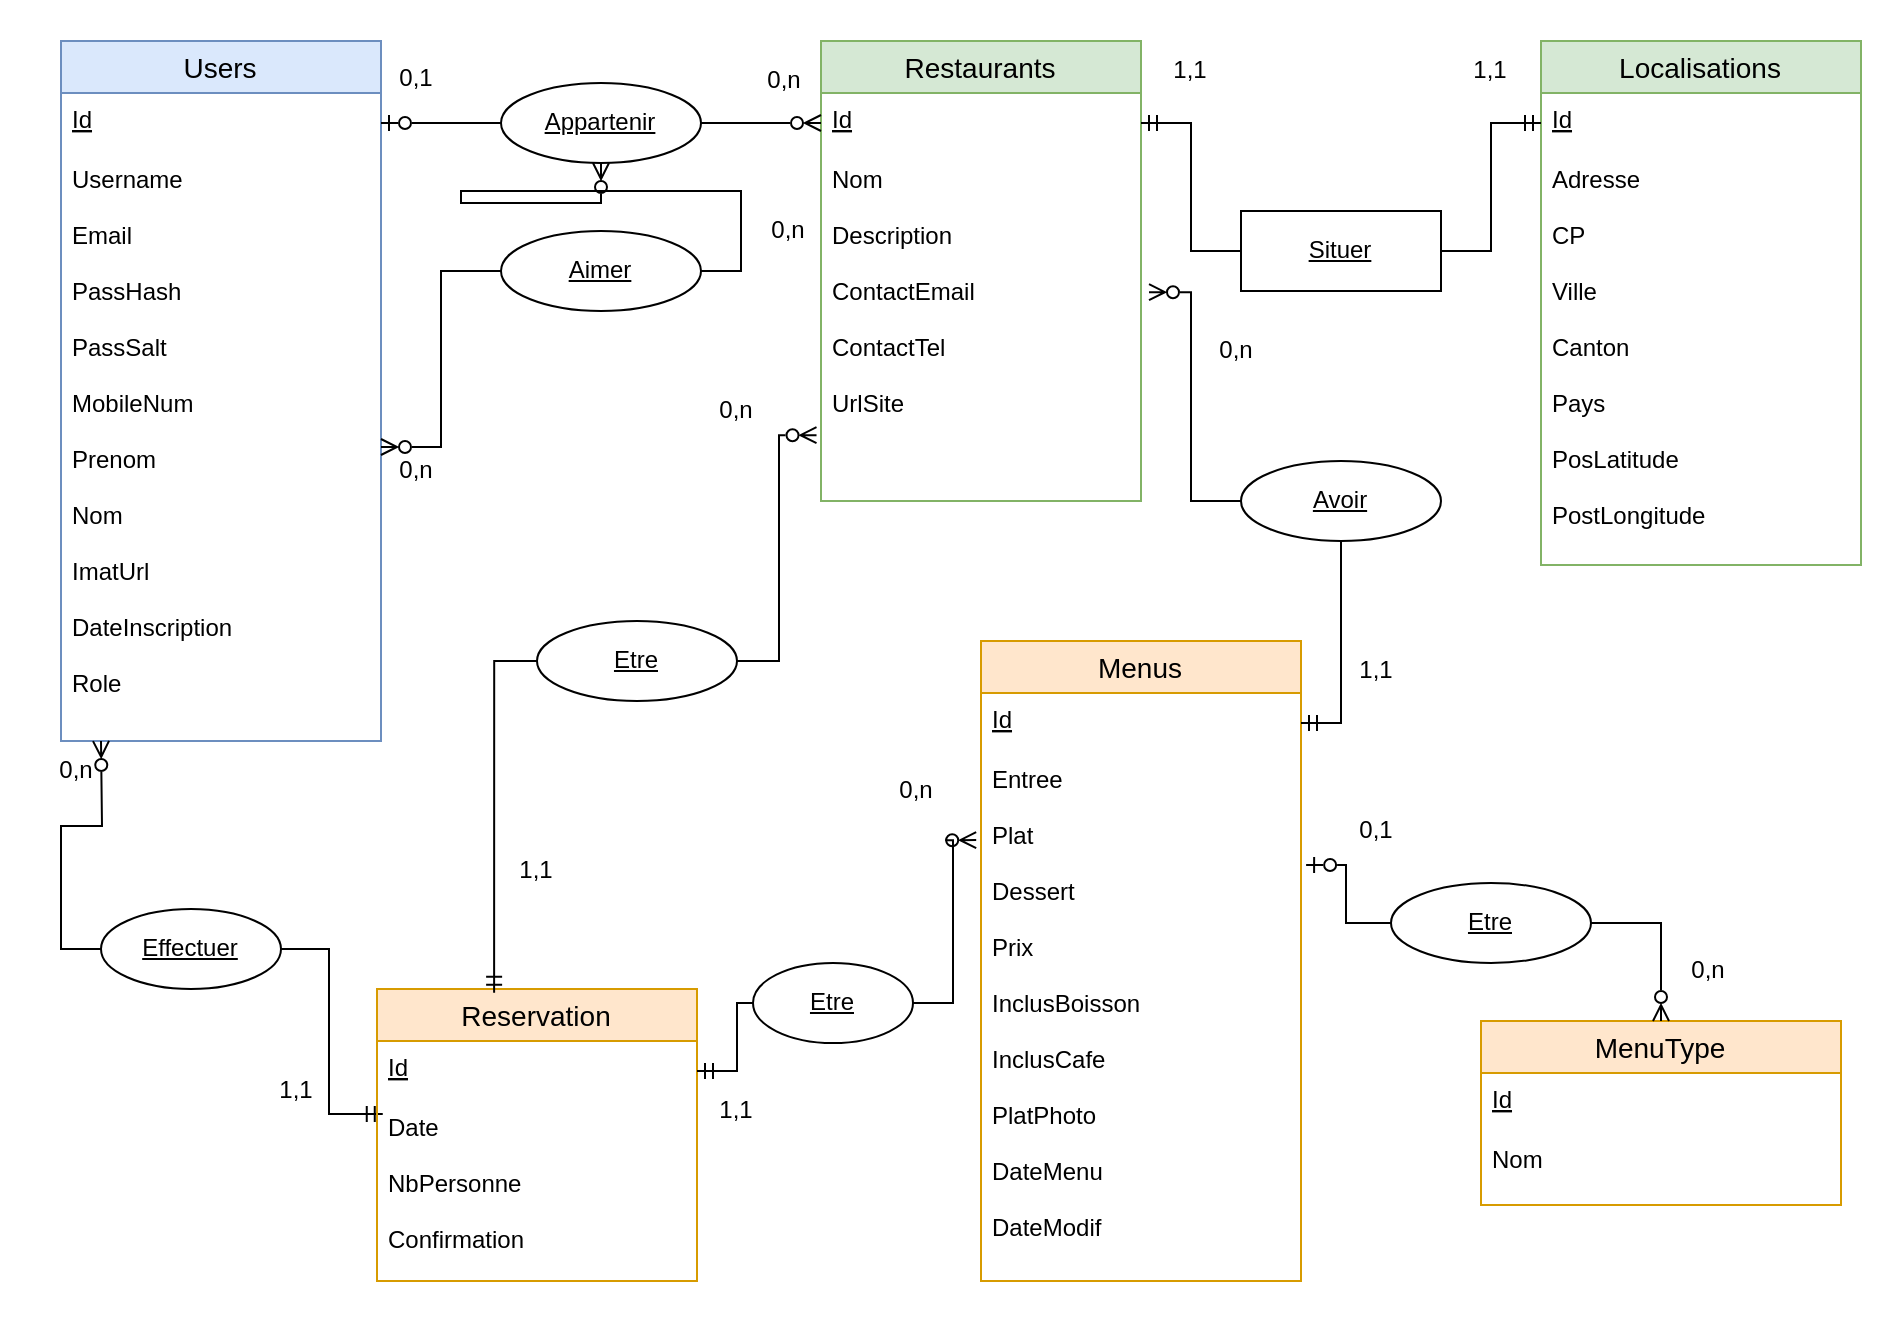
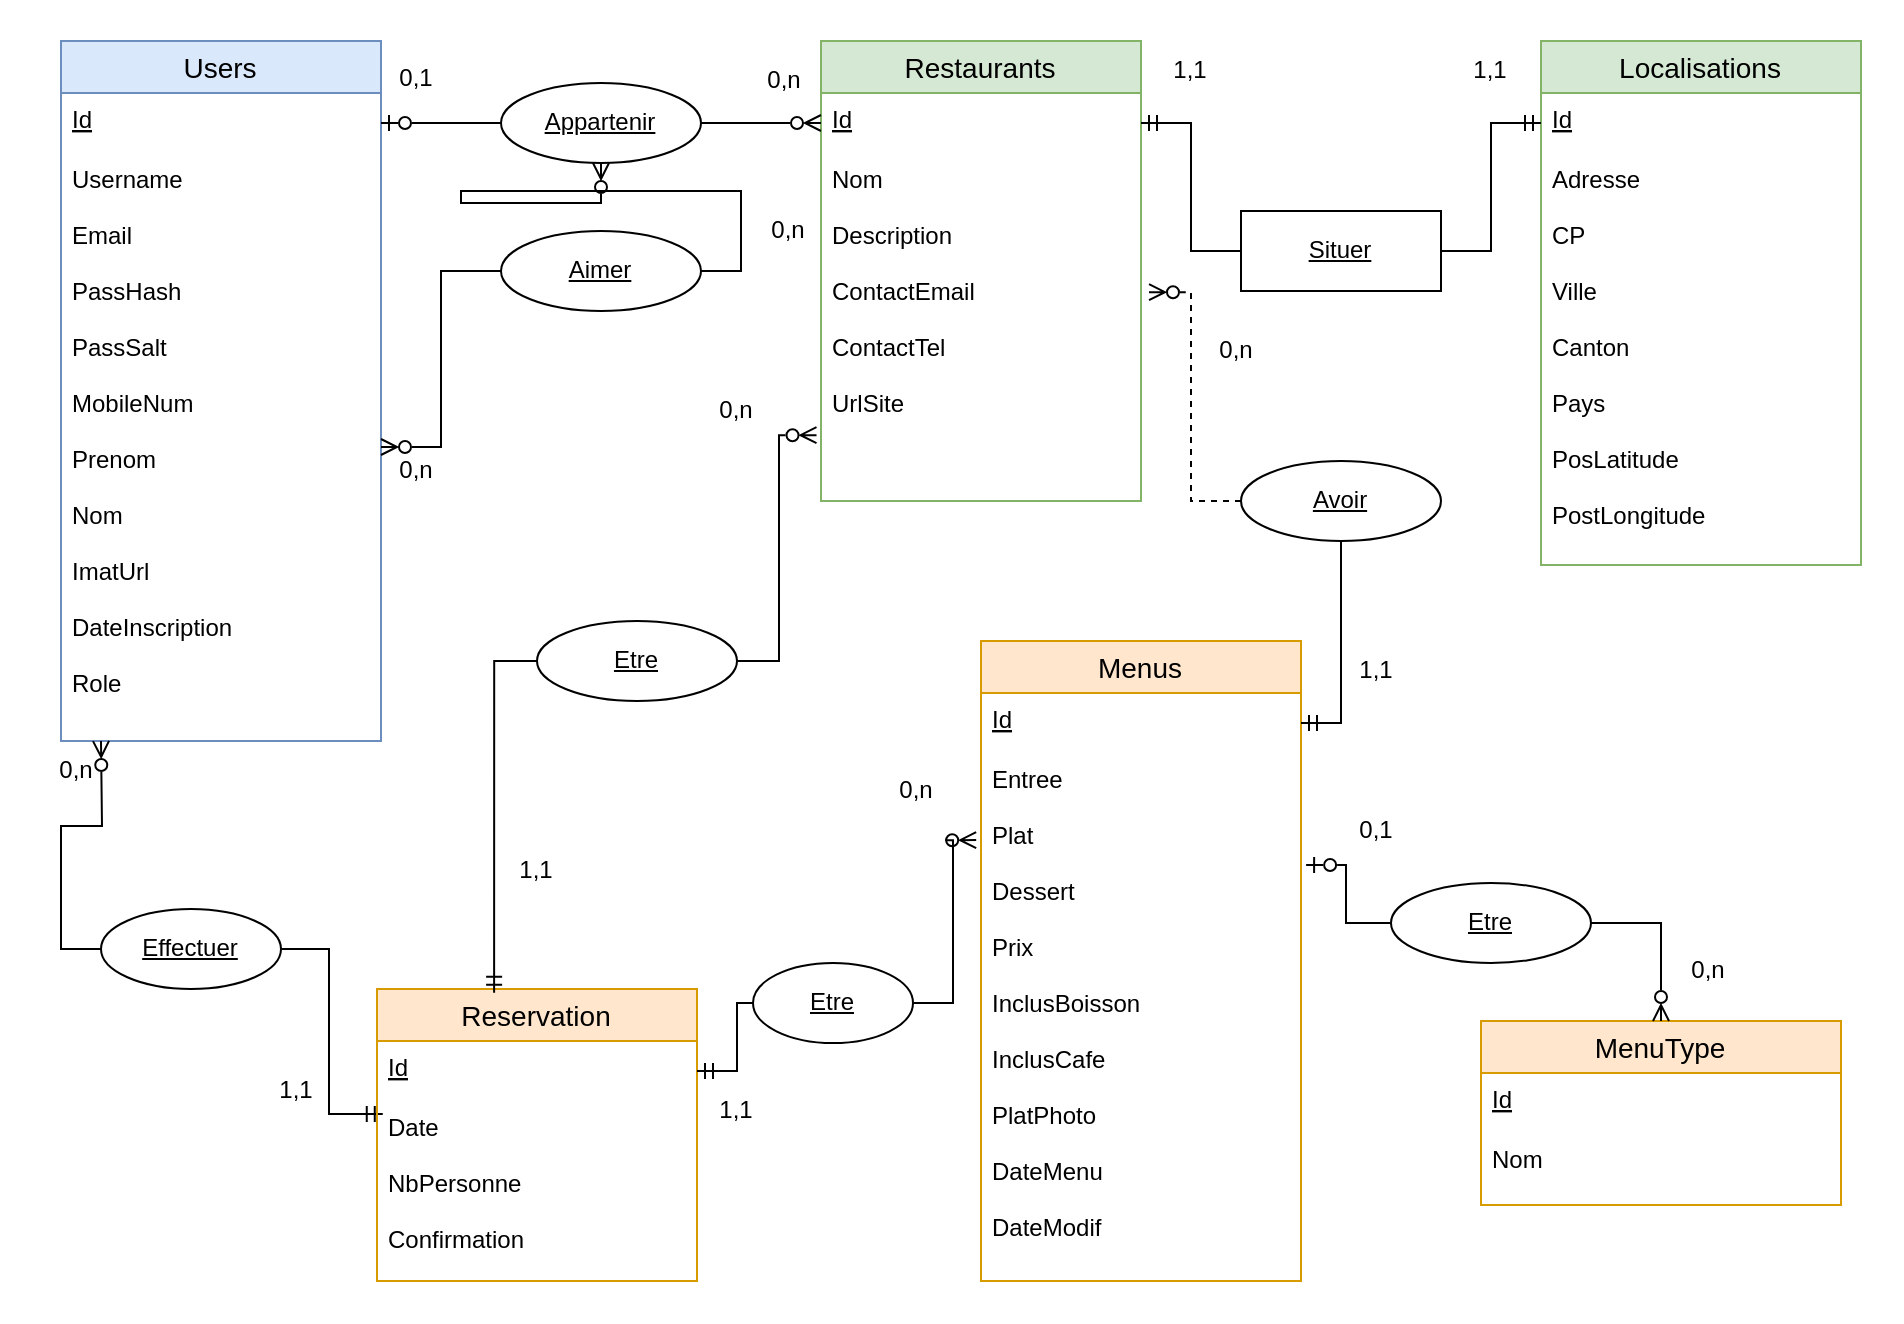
- <mxCell id="35" style="edgeStyle=orthogonalEdgeStyle;rounded=0;orthogonalLoop=1;jettySize=auto;html=1;exitX=0;exitY=0.5;exitDx=0;exitDy=0;entryX=1.025;entryY=0.4;entryDx=0;entryDy=0;entryPerimeter=0;startArrow=none;startFill=0;endArrow=ERzeroToMany;endFill=0;" parent="1" source="37" target="7" edge="1"><mxGeometry relative="1" as="geometry" /></mxCell>
+ <mxCell id="35" style="edgeStyle=orthogonalEdgeStyle;rounded=0;orthogonalLoop=1;jettySize=auto;html=1;exitX=0;exitY=0.5;exitDx=0;exitDy=0;entryX=1.025;entryY=0.4;entryDx=0;entryDy=0;entryPerimeter=0;startArrow=none;startFill=0;endArrow=ERzeroToMany;endFill=0;dashed=1;" parent="1" source="37" target="7" edge="1"><mxGeometry relative="1" as="geometry" /></mxCell>
